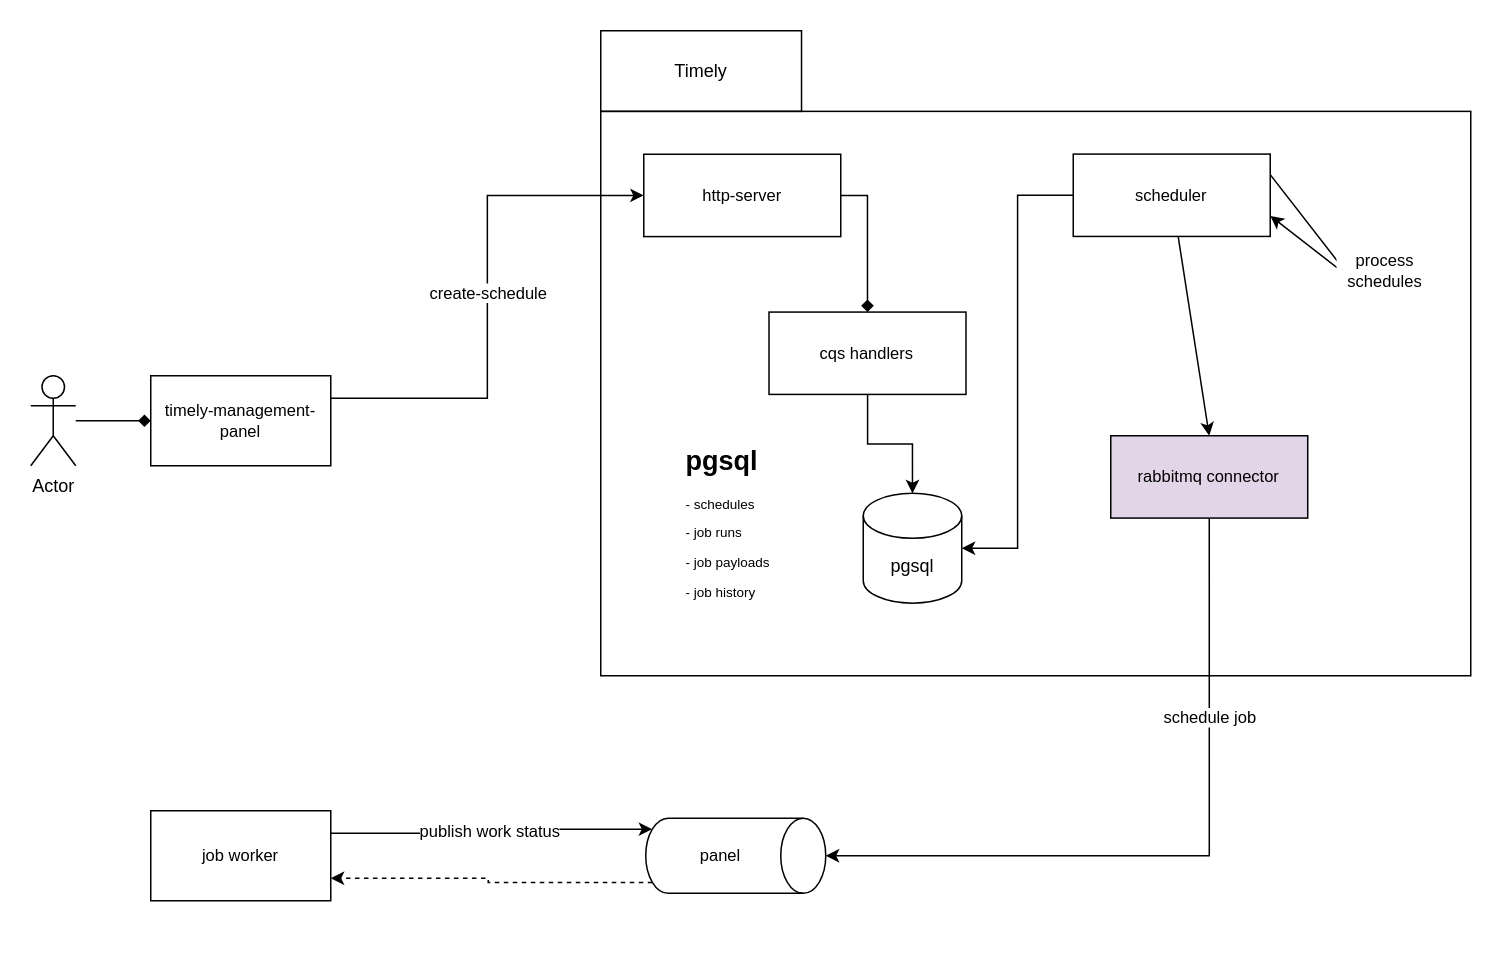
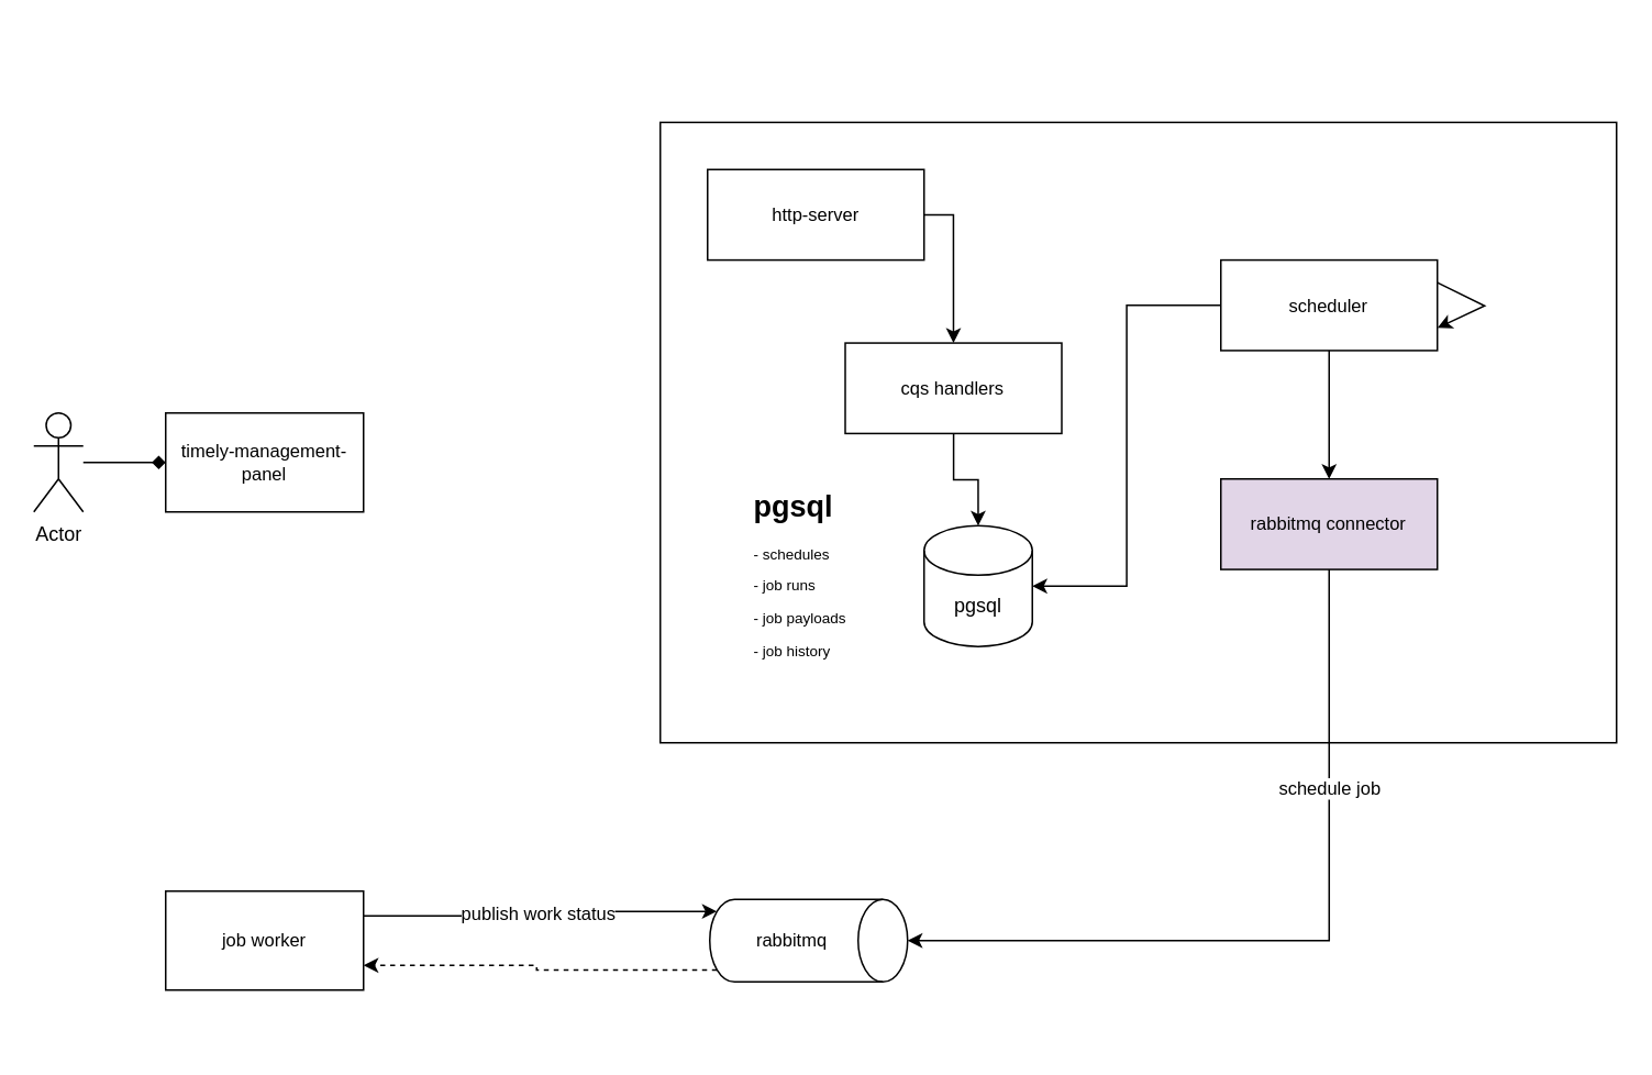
- <mxCell id="9" value="Timely" style="text;html=1;align=center;verticalAlign=middle;whiteSpace=wrap;rounded=0;strokeColor=default;" parent="7" vertex="1"><mxGeometry width="133.846" height="53.75" as="geometry" /></mxCell>
- <mxCell id="11" value="scheduler" style="rounded=0;whiteSpace=wrap;html=1;fontSize=11;" parent="7" vertex="1"><mxGeometry x="315.005" y="82.234" width="131.321" height="54.894" as="geometry" /></mxCell>
+ <mxCell id="11" value="scheduler" style="rounded=0;whiteSpace=wrap;html=1;fontSize=11;" parent="7" vertex="1"><mxGeometry x="340.005" y="137.234" width="131.321" height="54.894" as="geometry" /></mxCell>
- <mxCell id="20" value="process schedules" style="text;html=1;align=center;verticalAlign=middle;whiteSpace=wrap;rounded=0;fontFamily=Helvetica;fontSize=11;fontColor=default;labelBackgroundColor=default;" vertex="1" parent="7"><mxGeometry x="489.996" y="146.383" width="65.66" height="27.447" as="geometry" /></mxCell>
- <mxCell id="13" style="edgeStyle=orthogonalEdgeStyle;html=1;entryX=0.5;entryY=0;entryDx=0;entryDy=0;rounded=0;curved=0;exitX=1;exitY=0.5;exitDx=0;exitDy=0;endArrow=diamond;" parent="7" source="10" target="15" edge="1"><mxGeometry relative="1" as="geometry" /></mxCell>
+ <mxCell id="13" style="edgeStyle=orthogonalEdgeStyle;html=1;entryX=0.5;entryY=0;entryDx=0;entryDy=0;rounded=0;curved=0;exitX=1;exitY=0.5;exitDx=0;exitDy=0;" parent="7" source="10" target="15" edge="1"><mxGeometry relative="1" as="geometry" /></mxCell>
- <mxCell id="2" style="edgeStyle=orthogonalEdgeStyle;html=1;rounded=0;curved=0;entryX=0;entryY=0.5;entryDx=0;entryDy=0;exitX=1;exitY=0.25;exitDx=0;exitDy=0;" parent="1" source="4" target="10" edge="1"><mxGeometry relative="1" as="geometry"><mxPoint x="400" y="324.399" as="targetPoint" /><mxPoint x="260" y="319.999" as="sourcePoint" /></mxGeometry></mxCell>
- <mxCell id="3" value="create-schedule" style="edgeLabel;html=1;align=center;verticalAlign=middle;resizable=0;points=[];" parent="2" vertex="1" connectable="0"><mxGeometry x="0.017" relative="1" as="geometry"><mxPoint as="offset" /></mxGeometry></mxCell>
- <mxCell id="12" value="pgsql" style="shape=cylinder3;whiteSpace=wrap;html=1;boundedLbl=1;backgroundOutline=1;size=15;" parent="7" vertex="1"><mxGeometry x="175" y="308.4" width="65.66" height="73.191" as="geometry" /></mxCell>
+ <mxCell id="12" value="pgsql" style="shape=cylinder3;whiteSpace=wrap;html=1;boundedLbl=1;backgroundOutline=1;size=15;" parent="7" vertex="1"><mxGeometry x="160.0" y="298.4" width="65.66" height="73.191" as="geometry" /></mxCell>
- <mxCell id="25" value="panel" style="text;html=1;align=center;verticalAlign=middle;whiteSpace=wrap;rounded=0;fontFamily=Helvetica;fontSize=11;fontColor=default;labelBackgroundColor=default;" parent="23" vertex="1"><mxGeometry x="20" y="10" width="60" height="30" as="geometry" /></mxCell>
+ <mxCell id="25" value="rabbitmq" style="text;html=1;align=center;verticalAlign=middle;whiteSpace=wrap;rounded=0;fontFamily=Helvetica;fontSize=11;fontColor=default;labelBackgroundColor=default;" parent="23" vertex="1"><mxGeometry x="20" y="10" width="60" height="30" as="geometry" /></mxCell>
